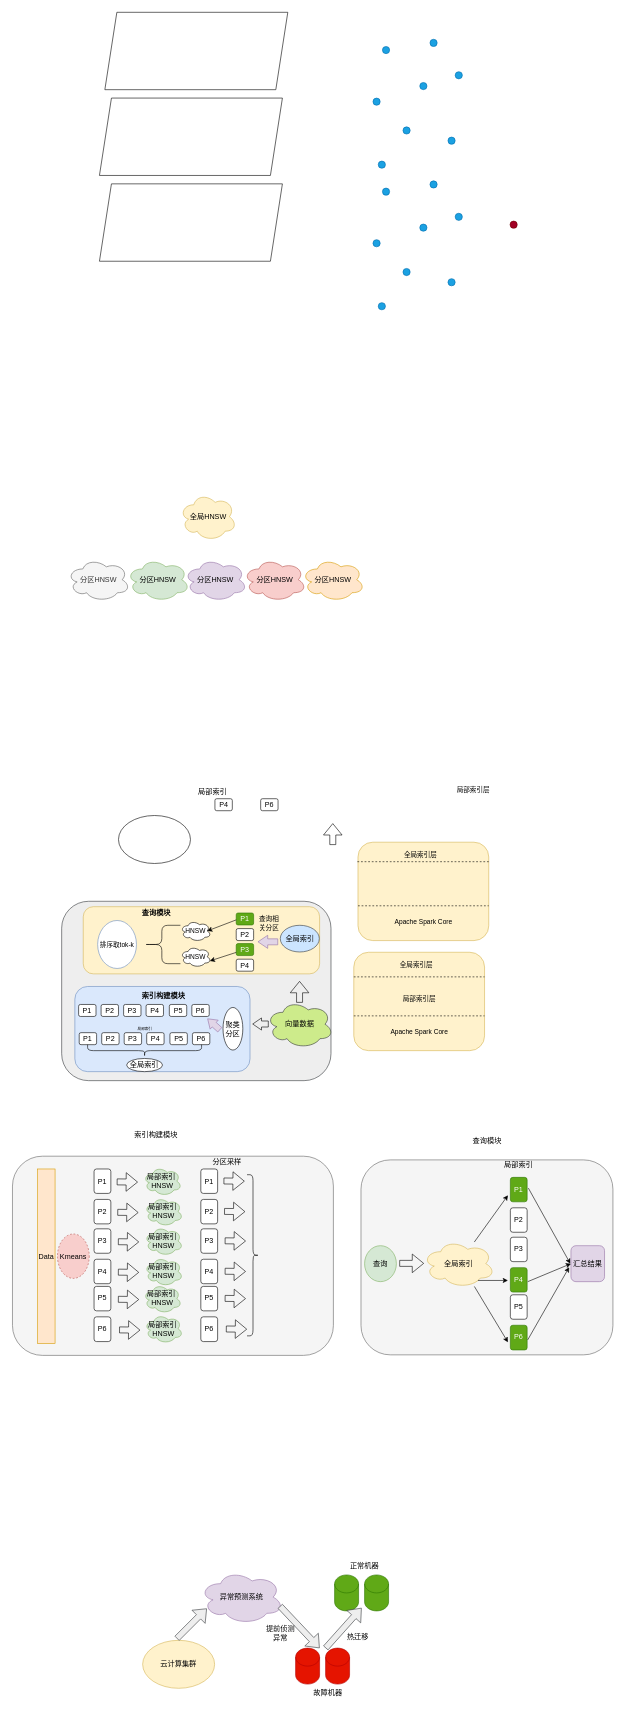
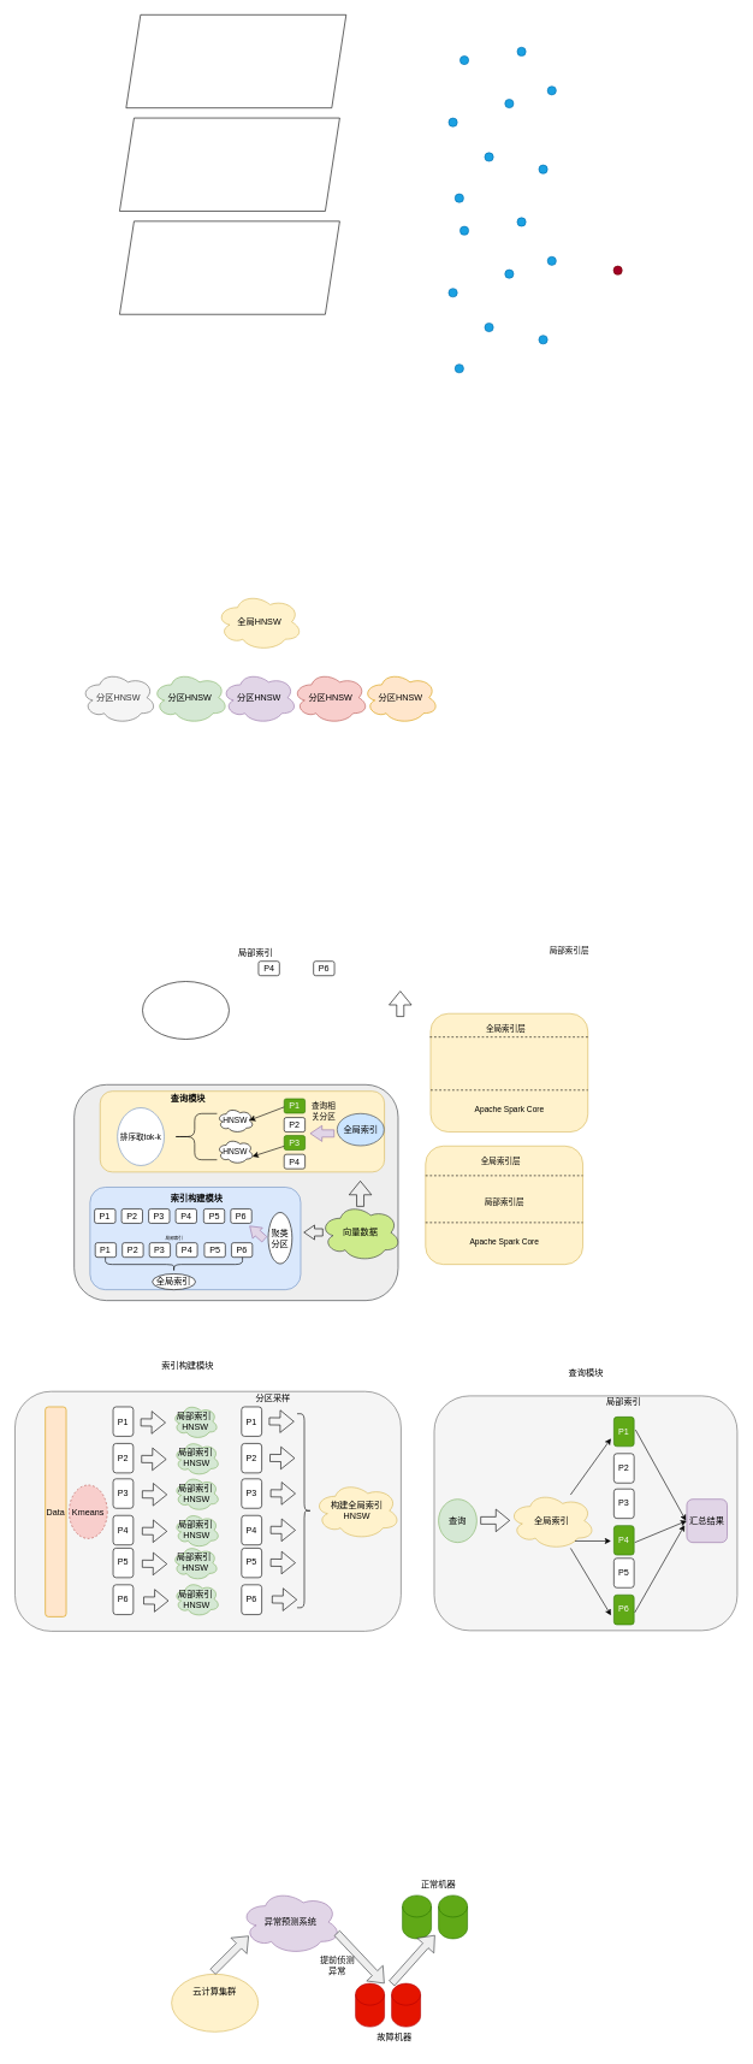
- <mxCell id="129" value="全局HNSW" style="ellipse;shape=cloud;whiteSpace=wrap;html=1;fillColor=#fff2cc;strokeColor=#d6b656;" vertex="1" parent="1"><mxGeometry x="298.5" y="821" width="95" height="80" as="geometry" /></mxCell>
+ <mxCell id="129" value="全局HNSW" style="ellipse;shape=cloud;whiteSpace=wrap;html=1;fillColor=#fff2cc;strokeColor=#d6b656;" vertex="1" parent="1"><mxGeometry x="298.5" y="821" width="120" height="80" as="geometry" /></mxCell>
- <mxCell id="18" value="Data" style="whiteSpace=wrap;html=1;fillColor=#ffe6cc;strokeColor=#d79b00;rounded=0;" parent="1" vertex="1"><mxGeometry x="62" y="1948.25" width="29" height="290.75" as="geometry" /></mxCell>
+ <mxCell id="18" value="Data" style="rounded=1;whiteSpace=wrap;html=1;fillColor=#ffe6cc;strokeColor=#d79b00;" parent="1" vertex="1"><mxGeometry x="62" y="1948.25" width="29" height="290.75" as="geometry" /></mxCell>
+ <mxCell id="39" value="构建全局索引&lt;br&gt;HNSW" style="ellipse;shape=cloud;whiteSpace=wrap;html=1;fillColor=#fff2cc;strokeColor=#d6b656;" parent="1" vertex="1"><mxGeometry x="434" y="2052.11" width="120" height="80" as="geometry" /></mxCell>
- <mxCell id="17" value="热迁移" style="text;html=1;strokeColor=none;fillColor=none;align=center;verticalAlign=middle;whiteSpace=wrap;rounded=0;" parent="1" vertex="1"><mxGeometry x="566" y="2713" width="60" height="30" as="geometry" /></mxCell>
- <mxCell id="13" value="云计算集群" style="text;html=1;strokeColor=none;fillColor=none;align=center;verticalAlign=middle;whiteSpace=wrap;rounded=0;" parent="1" vertex="1"><mxGeometry x="262" y="2759" width="70" height="30" as="geometry" /></mxCell>
+ <mxCell id="13" value="云计算集群" style="text;html=1;strokeColor=none;fillColor=none;align=center;verticalAlign=middle;whiteSpace=wrap;rounded=0;" parent="1" vertex="1"><mxGeometry x="262" y="2744" width="70" height="30" as="geometry" /></mxCell>
